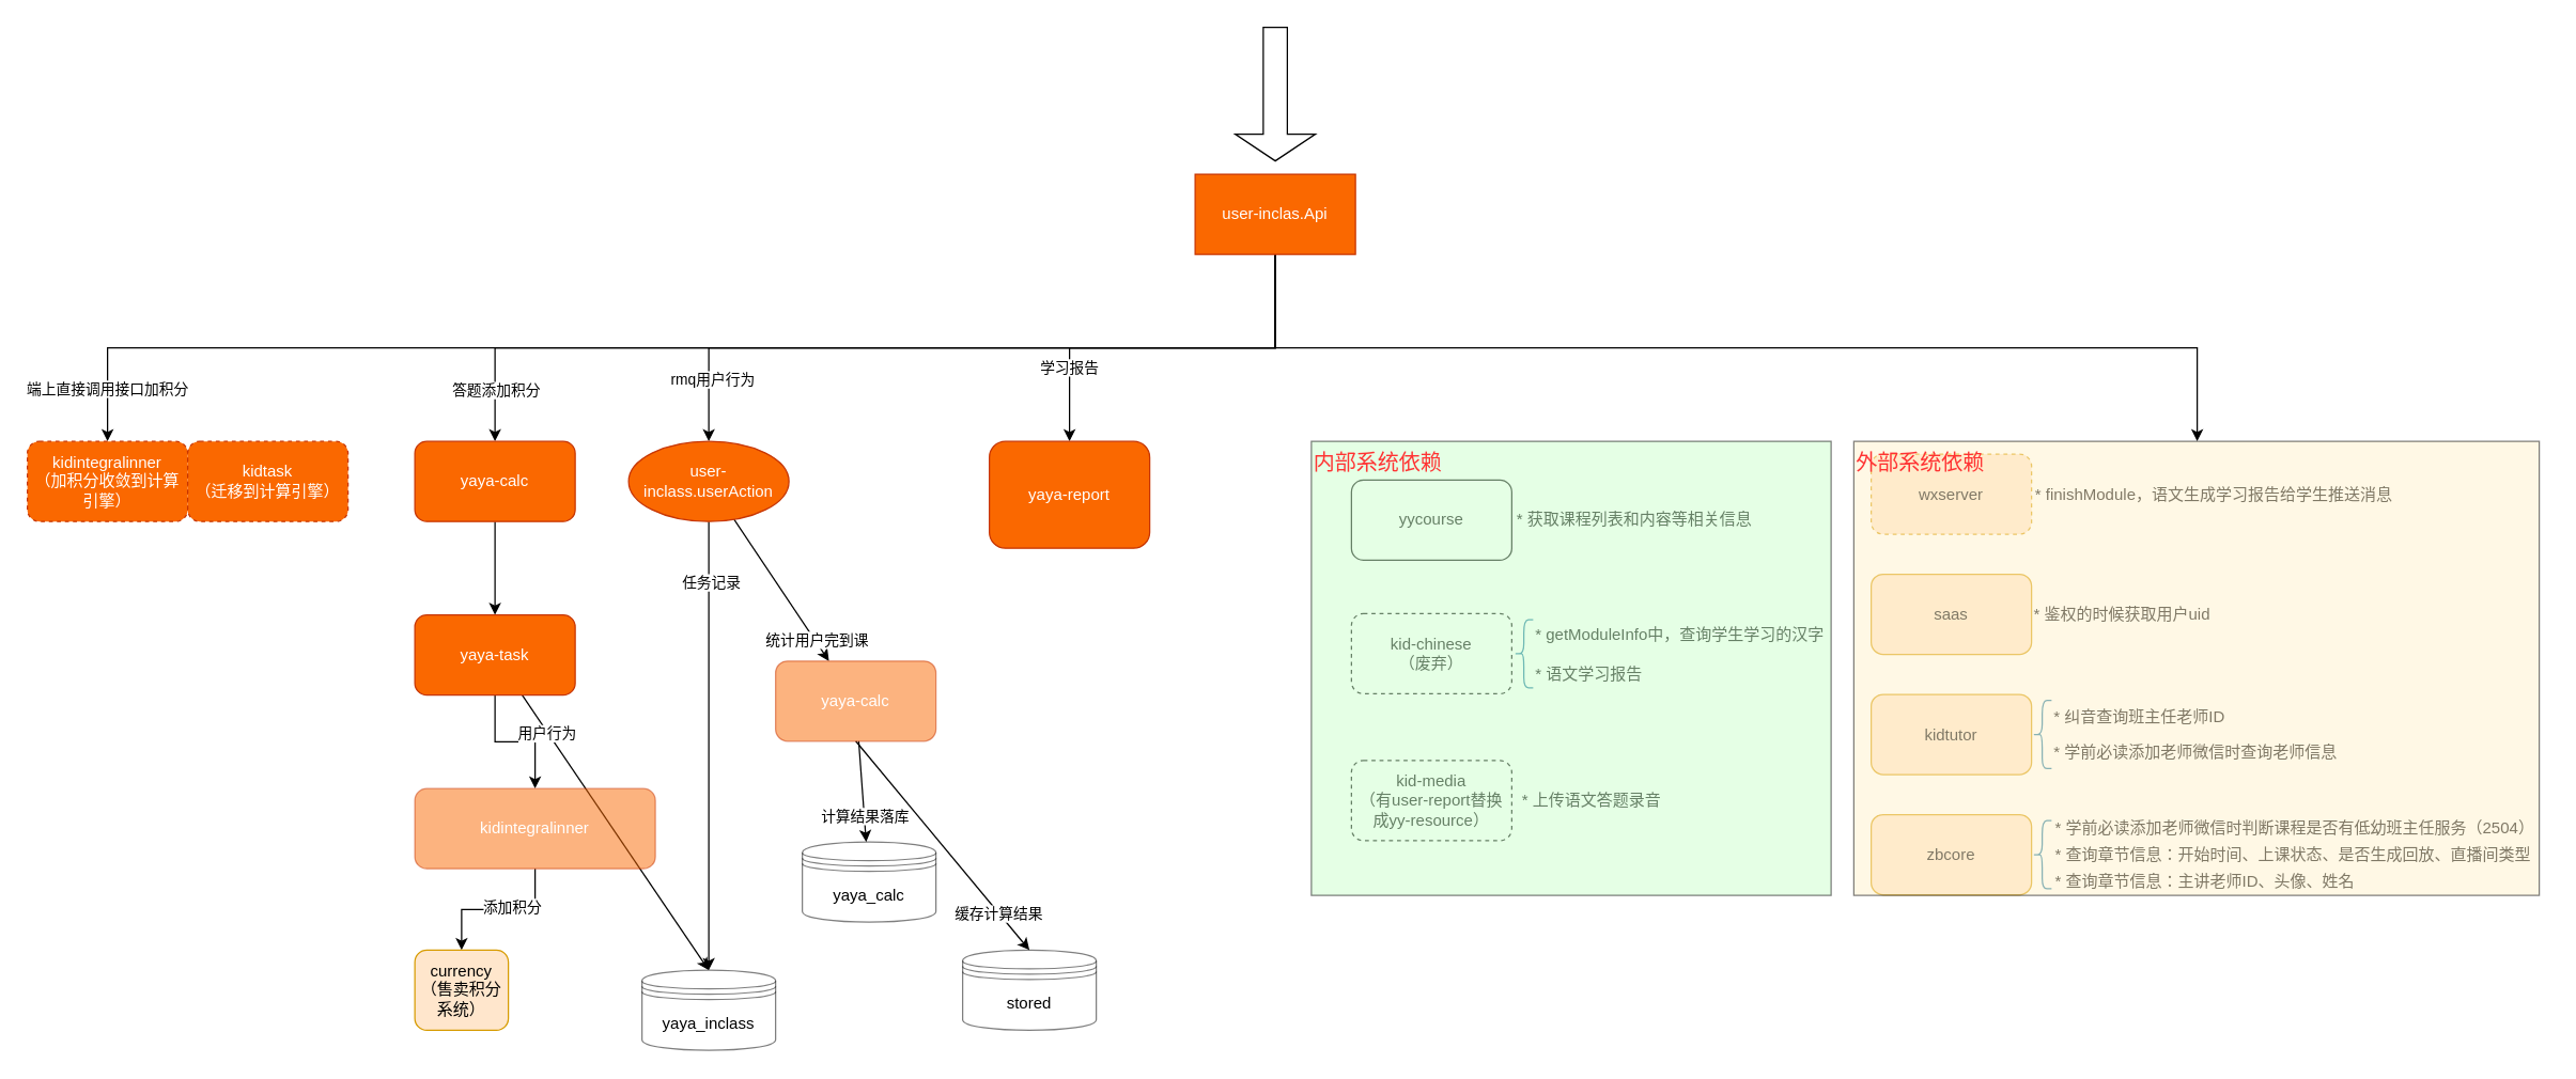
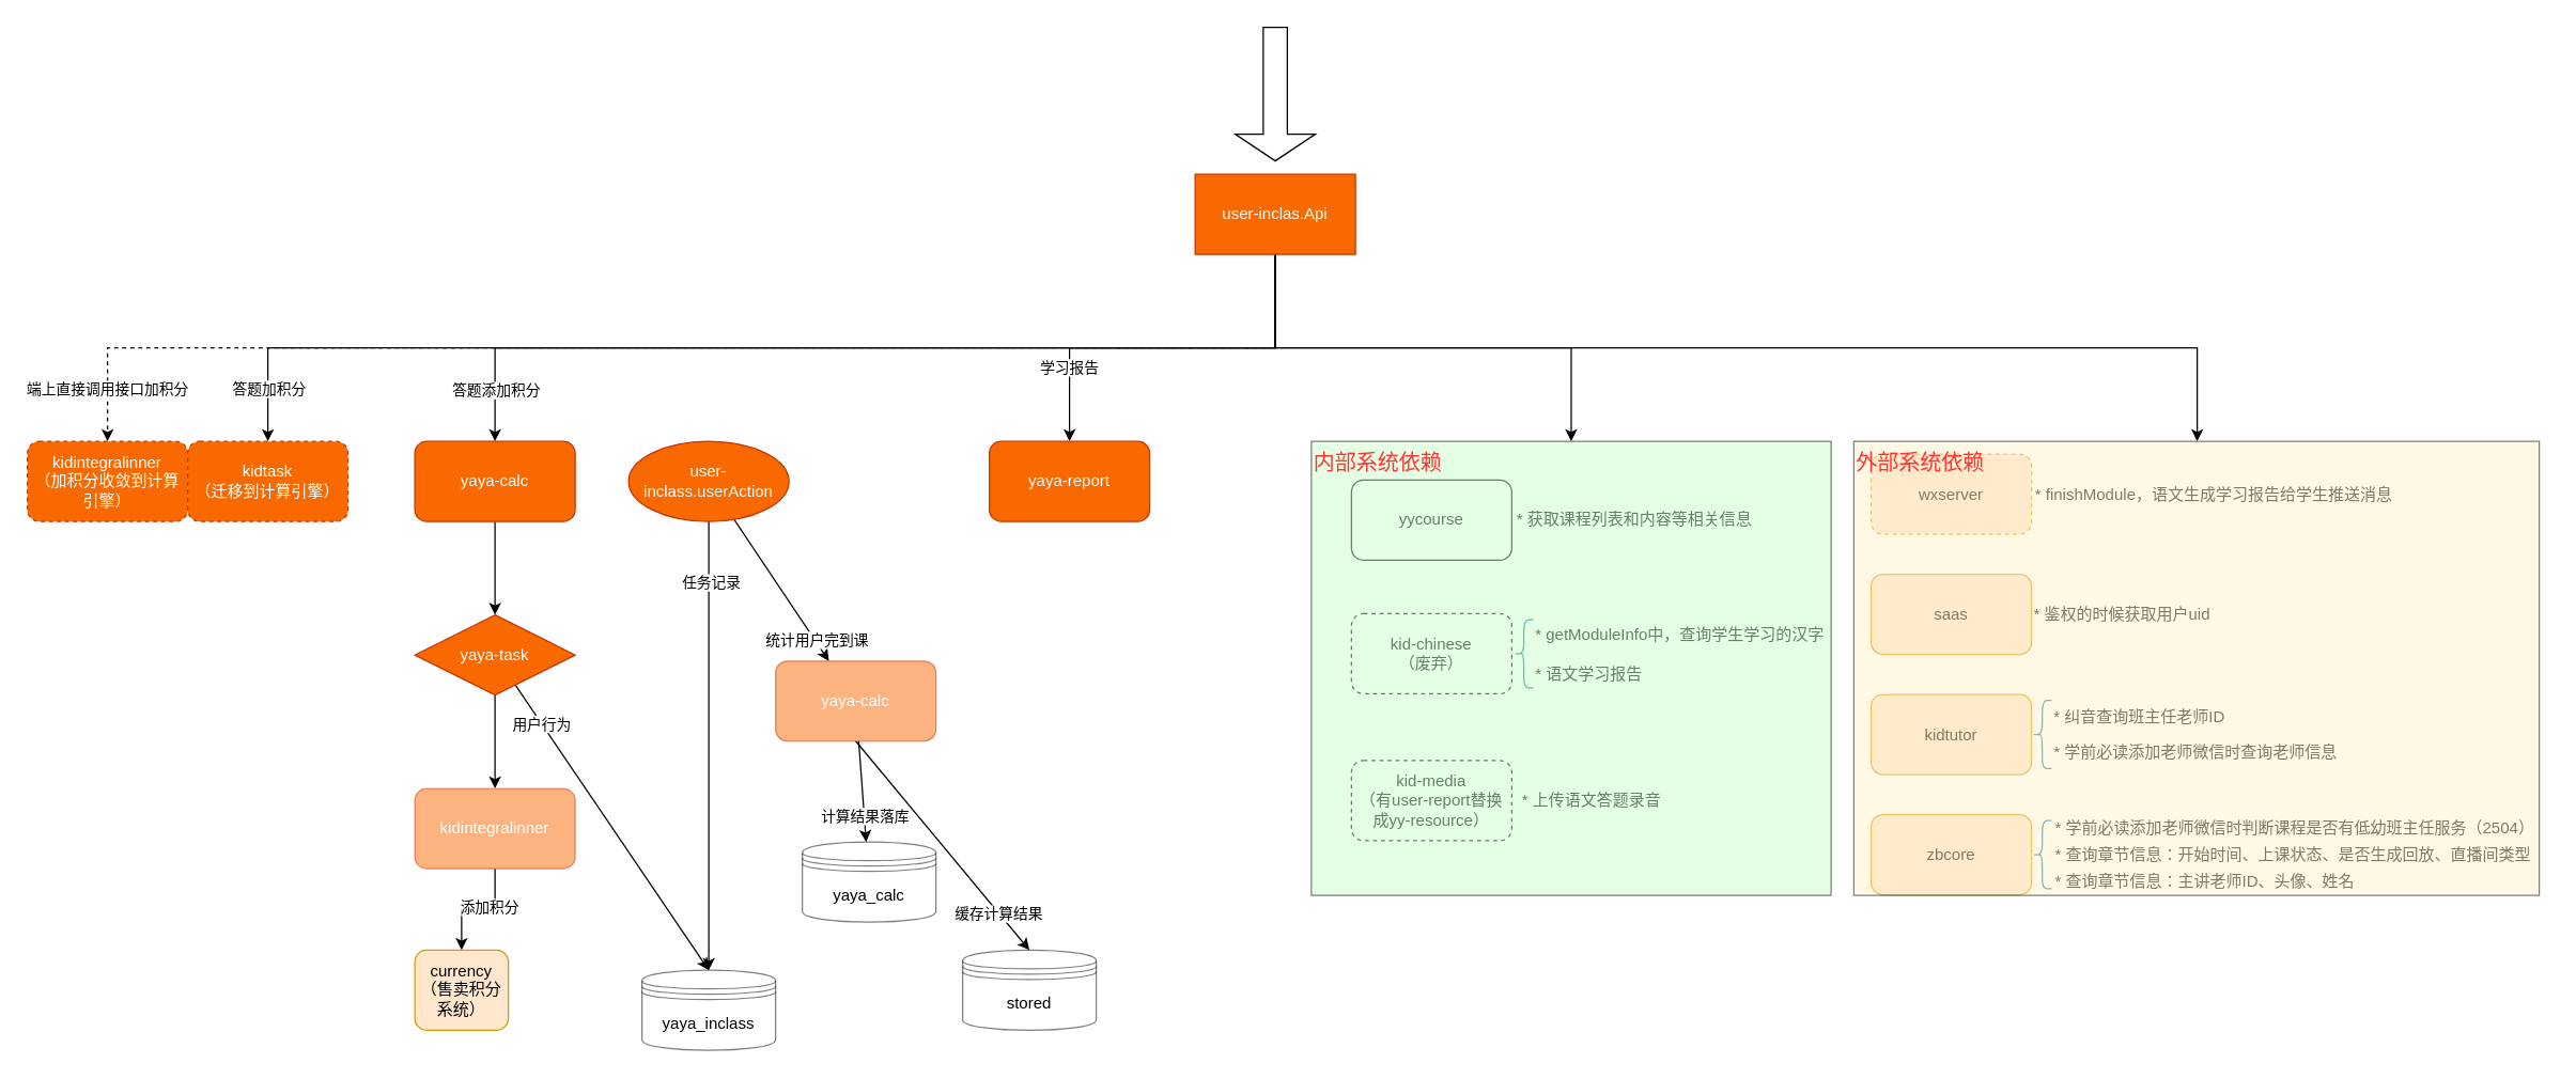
- <mxCell id="2" style="edgeStyle=orthogonalEdgeStyle;rounded=0;orthogonalLoop=1;jettySize=auto;html=1;entryX=0.5;entryY=0;entryDx=0;entryDy=0;exitX=0.5;exitY=1;exitDx=0;exitDy=0;" edge="1" parent="1" source="14" target="26"><mxGeometry relative="1" as="geometry" /></mxCell>
+ <mxCell id="2" style="edgeStyle=orthogonalEdgeStyle;rounded=0;orthogonalLoop=1;jettySize=auto;html=1;entryX=0.5;entryY=0;entryDx=0;entryDy=0;exitX=0.5;exitY=1;exitDx=0;exitDy=0;dashed=1;" edge="1" parent="1" source="14" target="26"><mxGeometry relative="1" as="geometry" /></mxCell>
+ <mxCell id="10" style="edgeStyle=orthogonalEdgeStyle;rounded=0;orthogonalLoop=1;jettySize=auto;html=1;exitX=0.5;exitY=1;exitDx=0;exitDy=0;" edge="1" parent="1" source="14" target="59"><mxGeometry relative="1" as="geometry" /></mxCell>
+ <mxCell id="11" value="答题加积分" style="edgeLabel;html=1;align=center;verticalAlign=middle;resizable=0;points=[];" vertex="1" connectable="0" parent="10"><mxGeometry x="0.911" relative="1" as="geometry"><mxPoint as="offset" /></mxGeometry></mxCell>
- <mxCell id="8" style="edgeStyle=orthogonalEdgeStyle;rounded=0;orthogonalLoop=1;jettySize=auto;html=1;exitX=0.5;exitY=1;exitDx=0;exitDy=0;" edge="1" parent="1" source="14" target="19"><mxGeometry relative="1" as="geometry" /></mxCell>
- <mxCell id="9" value="rmq用户行为" style="edgeLabel;html=1;align=center;verticalAlign=middle;resizable=0;points=[];" vertex="1" connectable="0" parent="8"><mxGeometry x="0.835" y="2" relative="1" as="geometry"><mxPoint as="offset" /></mxGeometry></mxCell>
+ <mxCell id="12" style="edgeStyle=orthogonalEdgeStyle;rounded=0;orthogonalLoop=1;jettySize=auto;html=1;entryX=0.5;entryY=0;entryDx=0;entryDy=0;" edge="1" parent="1" source="14" target="63"><mxGeometry relative="1" as="geometry" /></mxCell>
- <mxCell id="52" value="yaya-report" style="rounded=1;whiteSpace=wrap;html=1;fillColor=#fa6800;strokeColor=#C73500;fontColor=#ffffff;" vertex="1" parent="1"><mxGeometry x="740" y="330" width="120" height="80" as="geometry" /></mxCell>
+ <mxCell id="52" value="yaya-report" style="rounded=1;whiteSpace=wrap;html=1;fillColor=#fa6800;strokeColor=#C73500;fontColor=#ffffff;" vertex="1" parent="1"><mxGeometry x="740" y="330" width="120" height="60" as="geometry" /></mxCell>
- <mxCell id="38" value="yaya-task" style="rounded=1;whiteSpace=wrap;html=1;fillColor=#fa6800;strokeColor=#C73500;fontColor=#ffffff;" vertex="1" parent="1"><mxGeometry x="310" y="460" width="120" height="60" as="geometry" /></mxCell>
+ <mxCell id="38" value="yaya-task" style="rhombus;whiteSpace=wrap;html=1;fillColor=#fa6800;strokeColor=#C73500;fontColor=#ffffff;" vertex="1" parent="1"><mxGeometry x="310" y="460" width="120" height="60" as="geometry" /></mxCell>
- <mxCell id="41" value="kidintegralinner" style="rounded=1;whiteSpace=wrap;html=1;fillColor=#fa6800;strokeColor=#C73500;fontColor=#ffffff;opacity=50;" vertex="1" parent="1"><mxGeometry x="310" y="590" width="180" height="60" as="geometry" /></mxCell>
+ <mxCell id="41" value="kidintegralinner" style="rounded=1;whiteSpace=wrap;html=1;fillColor=#fa6800;strokeColor=#C73500;fontColor=#ffffff;opacity=50;" vertex="1" parent="1"><mxGeometry x="310" y="590" width="120" height="60" as="geometry" /></mxCell>
